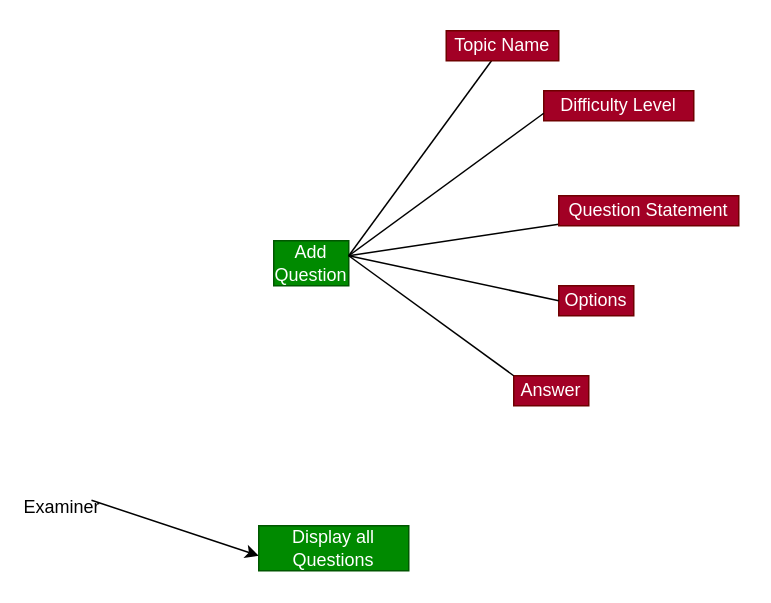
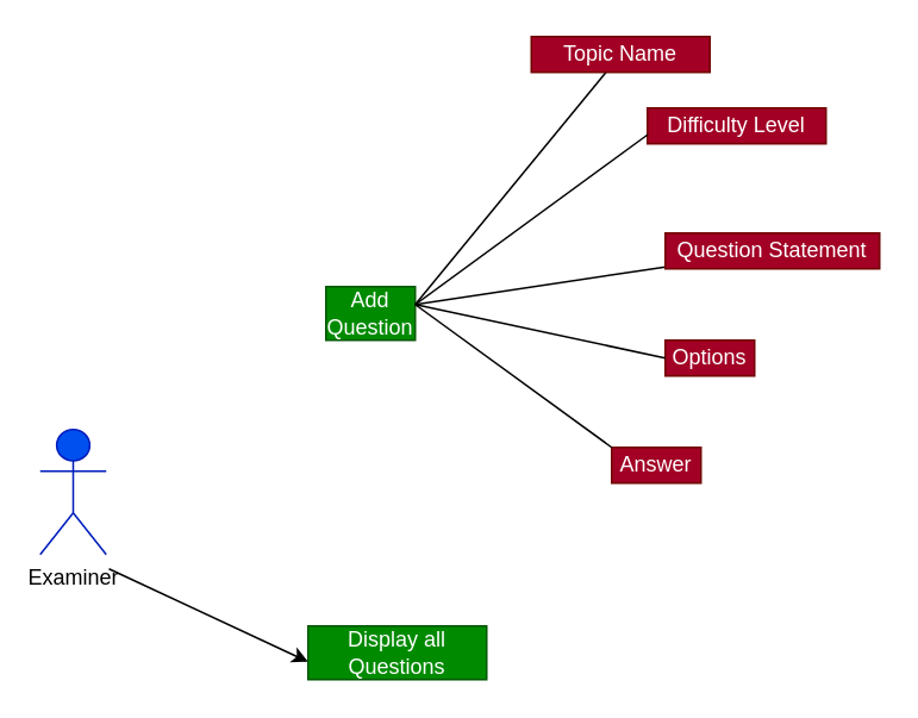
- <mxCell id="8" value="Topic Name" style="text;html=1;strokeColor=#6F0000;fillColor=#a20025;align=center;verticalAlign=middle;whiteSpace=wrap;rounded=0;fontColor=#ffffff;" vertex="1" parent="1"><mxGeometry x="297" y="20" width="75" height="20" as="geometry" /></mxCell>
+ <mxCell id="8" value="Topic Name" style="text;html=1;strokeColor=#6F0000;fillColor=#a20025;align=center;verticalAlign=middle;whiteSpace=wrap;rounded=0;fontColor=#ffffff;" vertex="1" parent="1"><mxGeometry x="297" y="20" width="100" height="20" as="geometry" /></mxCell>
+ <mxCell id="2" value="Actor" style="shape=umlActor;verticalLabelPosition=bottom;verticalAlign=top;html=1;outlineConnect=0;fillColor=#0050ef;strokeColor=#001DBC;fontColor=#ffffff;" vertex="1" parent="1"><mxGeometry x="22" y="240" width="37" height="70" as="geometry" /></mxCell>
- <mxCell id="3" value="Examiner" style="text;html=1;strokeColor=none;fillColor=none;align=center;verticalAlign=middle;whiteSpace=wrap;rounded=0;" vertex="1" parent="1"><mxGeometry x="20.5" y="328" width="40" height="20" as="geometry" /></mxCell>
+ <mxCell id="3" value="Examiner" style="text;html=1;strokeColor=none;fillColor=none;align=center;verticalAlign=middle;whiteSpace=wrap;rounded=0;" vertex="1" parent="1"><mxGeometry x="20.5" y="313" width="40" height="20" as="geometry" /></mxCell>
